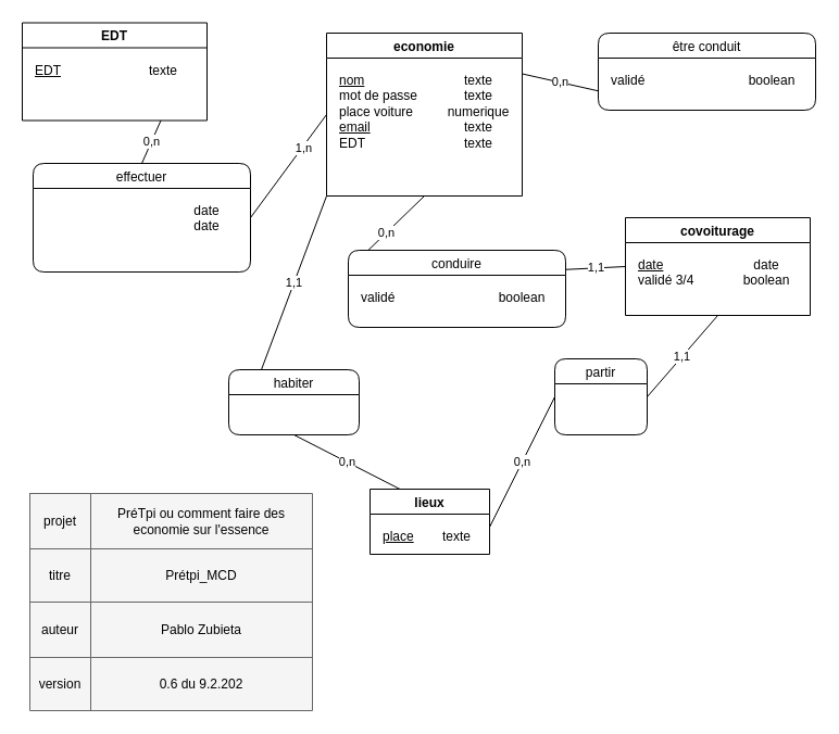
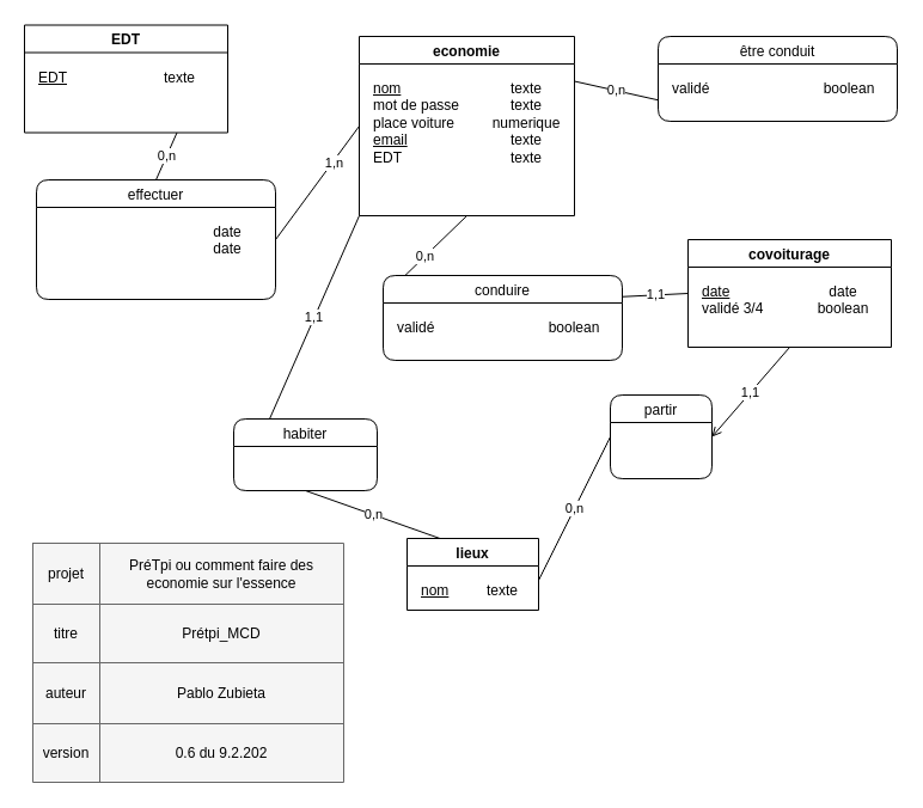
- <mxCell id="33" value="1,1" style="endArrow=none;html=1;rounded=0;entryX=1;entryY=0.5;entryDx=0;entryDy=0;exitX=0.5;exitY=1;exitDx=0;exitDy=0;" parent="1" source="24" target="34" edge="1"><mxGeometry width="50" height="50" relative="1" as="geometry"><mxPoint x="750" y="400" as="sourcePoint" /><mxPoint x="940" y="-210" as="targetPoint" /></mxGeometry></mxCell>
+ <mxCell id="33" value="1,1" style="endArrow=open;html=1;rounded=0;entryX=1;entryY=0.5;entryDx=0;entryDy=0;exitX=0.5;exitY=1;exitDx=0;exitDy=0;" parent="1" source="24" target="34" edge="1"><mxGeometry width="50" height="50" relative="1" as="geometry"><mxPoint x="750" y="400" as="sourcePoint" /><mxPoint x="940" y="-210" as="targetPoint" /></mxGeometry></mxCell>
- <mxCell id="30" value="habiter" style="swimlane;rounded=1;fontStyle=0;startSize=23;" parent="1" vertex="1"><mxGeometry x="210" y="340" width="120" height="60" as="geometry" /></mxCell>
+ <mxCell id="30" value="habiter" style="swimlane;rounded=1;fontStyle=0;startSize=23;" parent="1" vertex="1"><mxGeometry x="195" y="350" width="120" height="60" as="geometry" /></mxCell>
- <mxCell id="28" value="&lt;u&gt;place&lt;br&gt;&lt;/u&gt;" style="text;html=1;strokeColor=none;fillColor=none;align=left;verticalAlign=top;whiteSpace=wrap;rounded=0;labelPosition=center;verticalLabelPosition=middle;" parent="27" vertex="1"><mxGeometry x="10" y="30" width="100" height="20" as="geometry" /></mxCell>
+ <mxCell id="28" value="&lt;u&gt;nom&lt;br&gt;&lt;/u&gt;" style="text;html=1;strokeColor=none;fillColor=none;align=left;verticalAlign=top;whiteSpace=wrap;rounded=0;labelPosition=center;verticalLabelPosition=middle;" parent="27" vertex="1"><mxGeometry x="10" y="30" width="100" height="20" as="geometry" /></mxCell>
